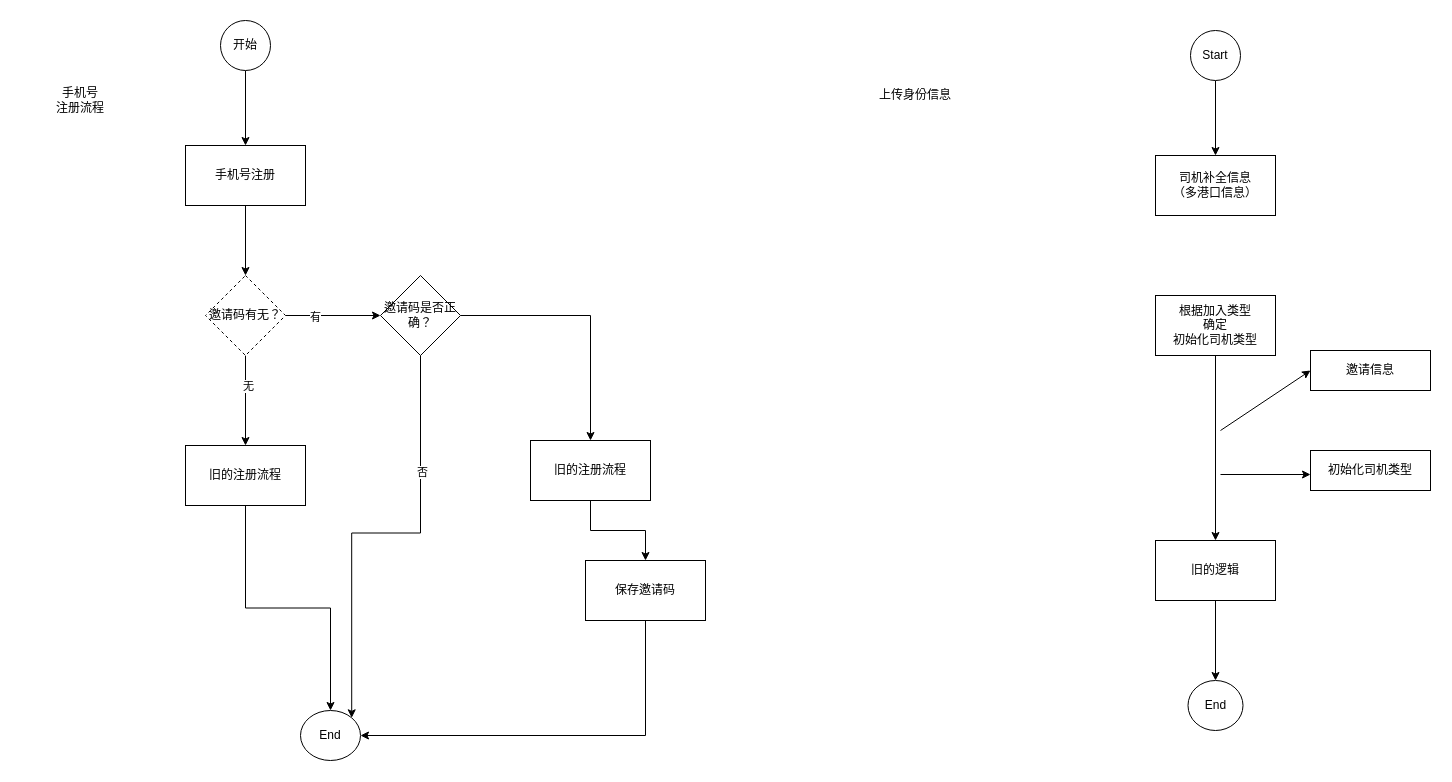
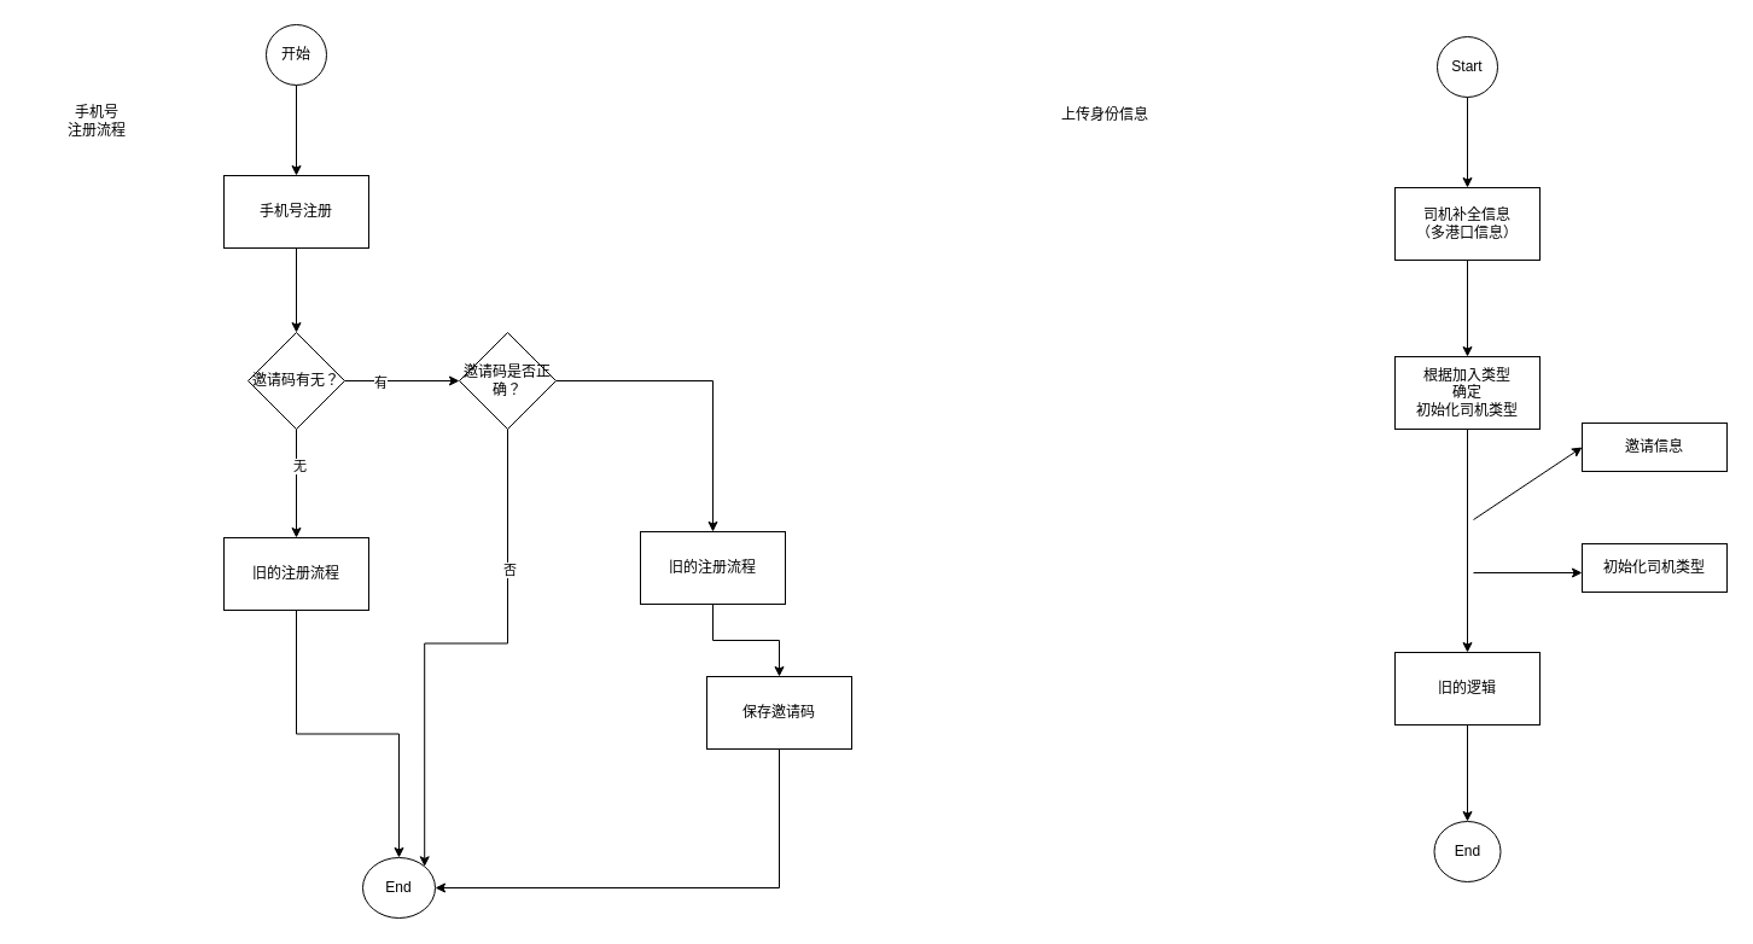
+ <mxCell id="26" value="" style="edgeStyle=orthogonalEdgeStyle;rounded=0;orthogonalLoop=1;jettySize=auto;html=1;" edge="1" parent="1" source="27" target="29"><mxGeometry relative="1" as="geometry" /></mxCell>
- <mxCell id="10" value="邀请码有无？" style="rhombus;whiteSpace=wrap;html=1;dashed=1;" vertex="1" parent="1"><mxGeometry x="205" y="275" width="80" height="80" as="geometry" /></mxCell>
+ <mxCell id="10" value="邀请码有无？" style="rhombus;whiteSpace=wrap;html=1;" vertex="1" parent="1"><mxGeometry x="205" y="275" width="80" height="80" as="geometry" /></mxCell>
